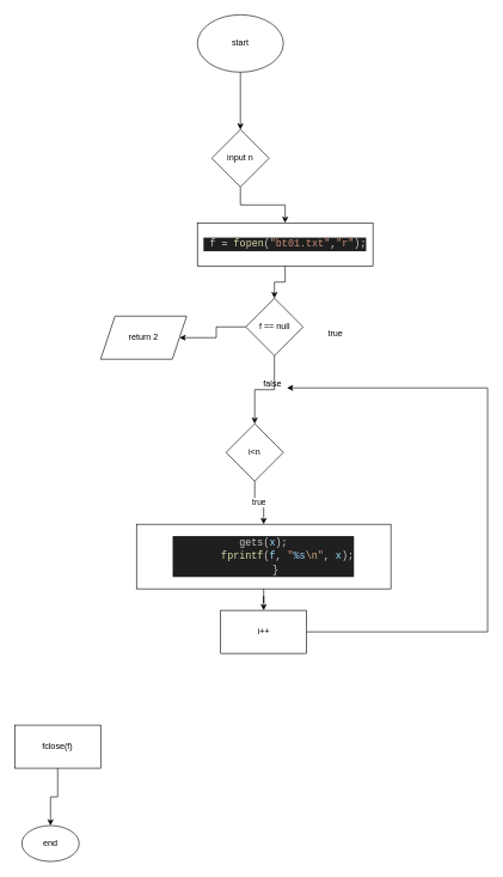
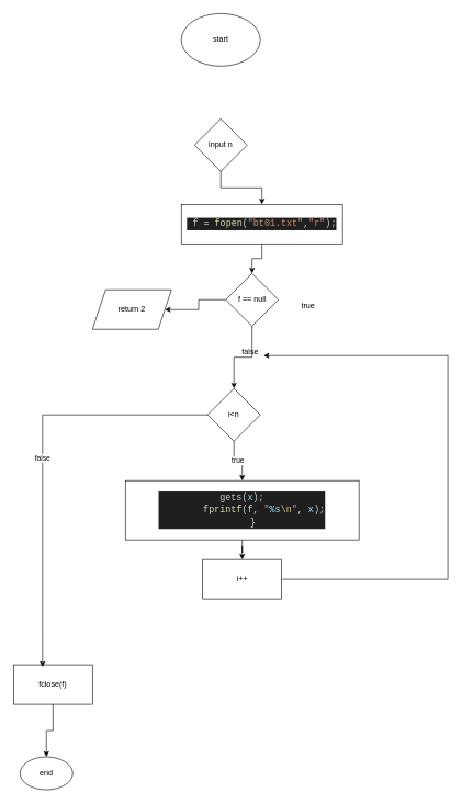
- <mxCell id="2" value="" style="edgeStyle=orthogonalEdgeStyle;rounded=0;orthogonalLoop=1;jettySize=auto;html=1;" parent="1" source="3" target="5" edge="1"><mxGeometry relative="1" as="geometry" /></mxCell>
+ <mxCell id="23" value="false" style="edgeStyle=orthogonalEdgeStyle;rounded=0;orthogonalLoop=1;jettySize=auto;html=1;entryX=0.368;entryY=0.052;entryDx=0;entryDy=0;entryPerimeter=0;" parent="1" source="19" target="16" edge="1"><mxGeometry relative="1" as="geometry" /></mxCell>
